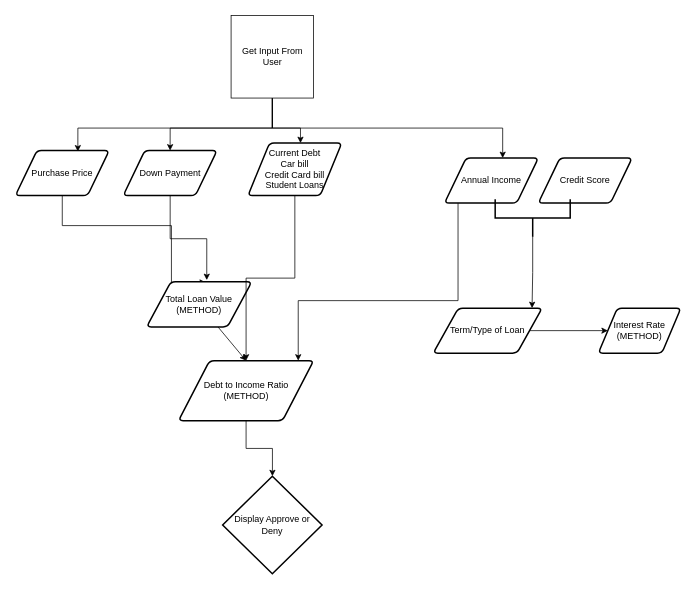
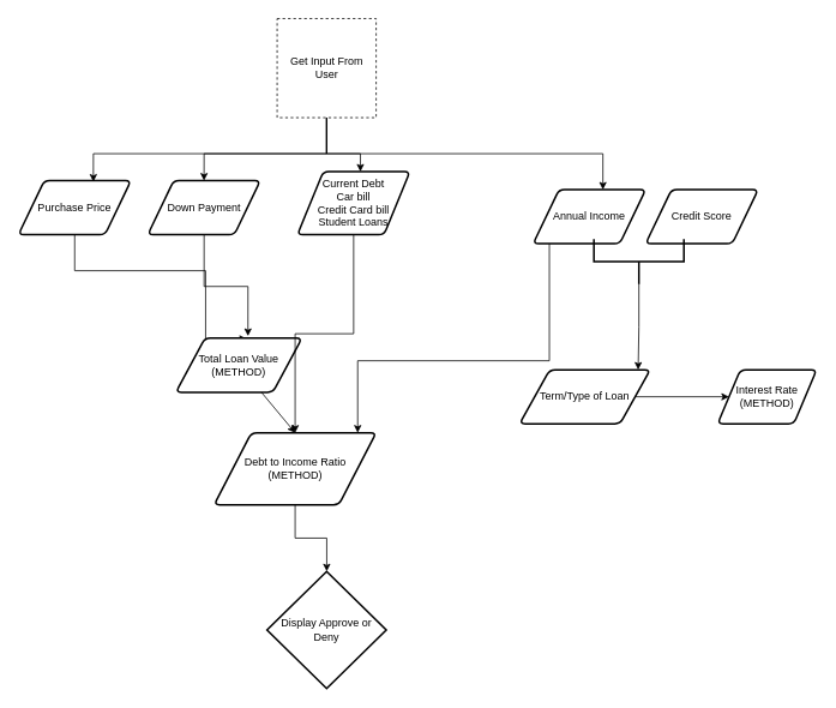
- <mxCell id="6" value="Get Input From User" style="whiteSpace=wrap;html=1;aspect=fixed;" vertex="1" parent="1"><mxGeometry x="307.5" y="20" width="110" height="110" as="geometry" /></mxCell>
+ <mxCell id="6" value="Get Input From User" style="whiteSpace=wrap;html=1;aspect=fixed;dashed=1;" vertex="1" parent="1"><mxGeometry x="307.5" y="20" width="110" height="110" as="geometry" /></mxCell>
